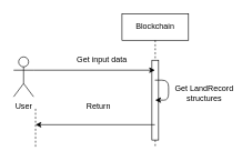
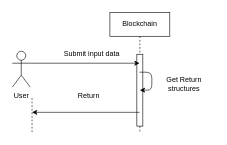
- <mxCell id="8" value="Get input data" style="text;html=1;strokeColor=none;fillColor=none;align=center;verticalAlign=middle;whiteSpace=wrap;rounded=0;" vertex="1" parent="1"><mxGeometry x="88" y="80" width="130" height="20" as="geometry" /></mxCell>
+ <mxCell id="8" value="Submit input data" style="text;html=1;strokeColor=none;fillColor=none;align=center;verticalAlign=middle;whiteSpace=wrap;rounded=0;" vertex="1" parent="1"><mxGeometry x="88" y="80" width="130" height="20" as="geometry" /></mxCell>
- <mxCell id="5" value="Get LandRecord structures" style="text;html=1;strokeColor=none;fillColor=none;align=center;verticalAlign=middle;whiteSpace=wrap;rounded=0;" vertex="1" parent="1"><mxGeometry x="257" y="130" width="100" height="20" as="geometry" /></mxCell>
+ <mxCell id="5" value="Get Return structures" style="text;html=1;strokeColor=none;fillColor=none;align=center;verticalAlign=middle;whiteSpace=wrap;rounded=0;" vertex="1" parent="1"><mxGeometry x="257" y="130" width="100" height="20" as="geometry" /></mxCell>
